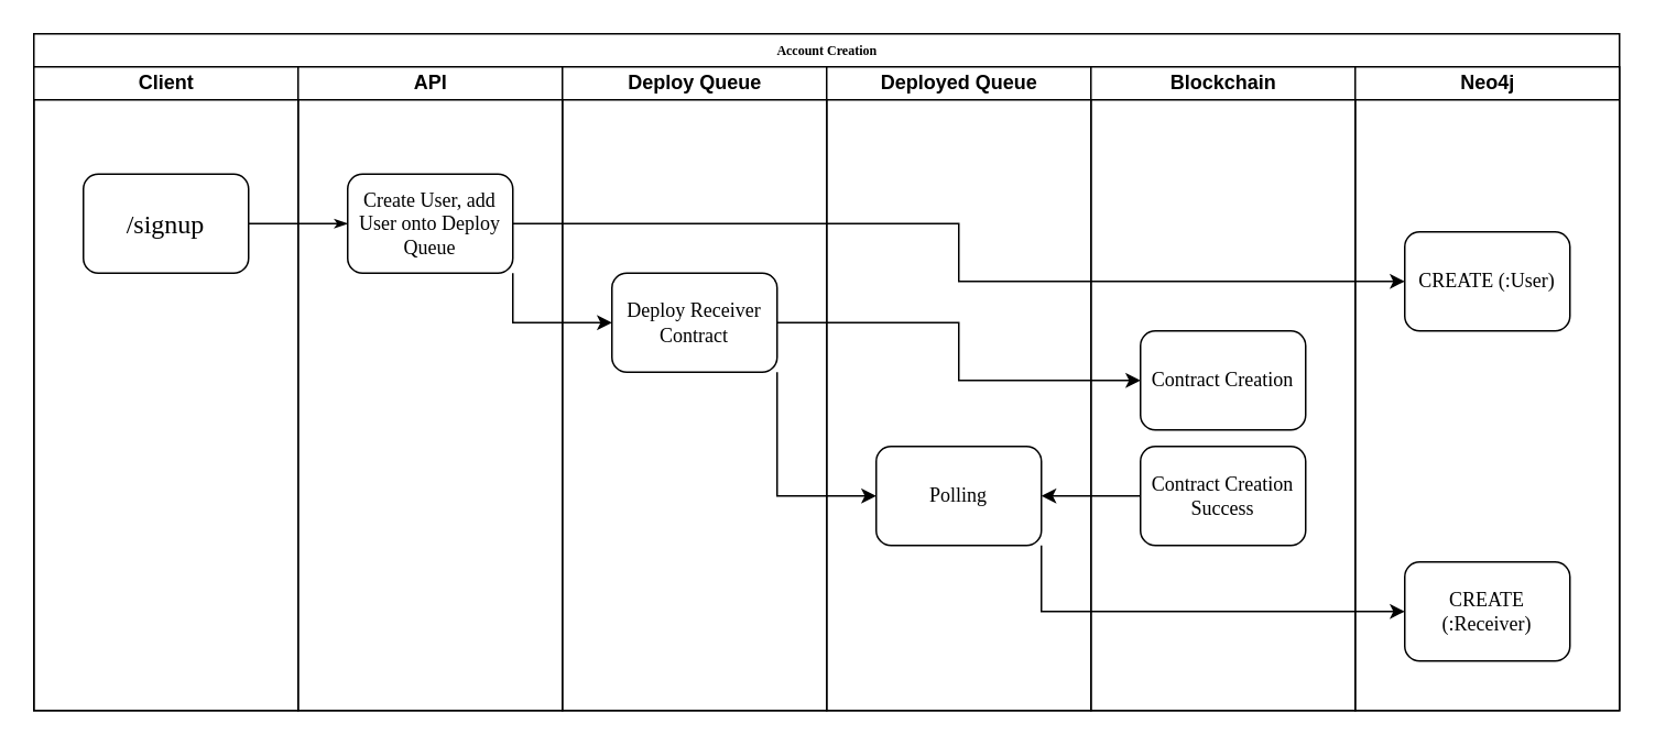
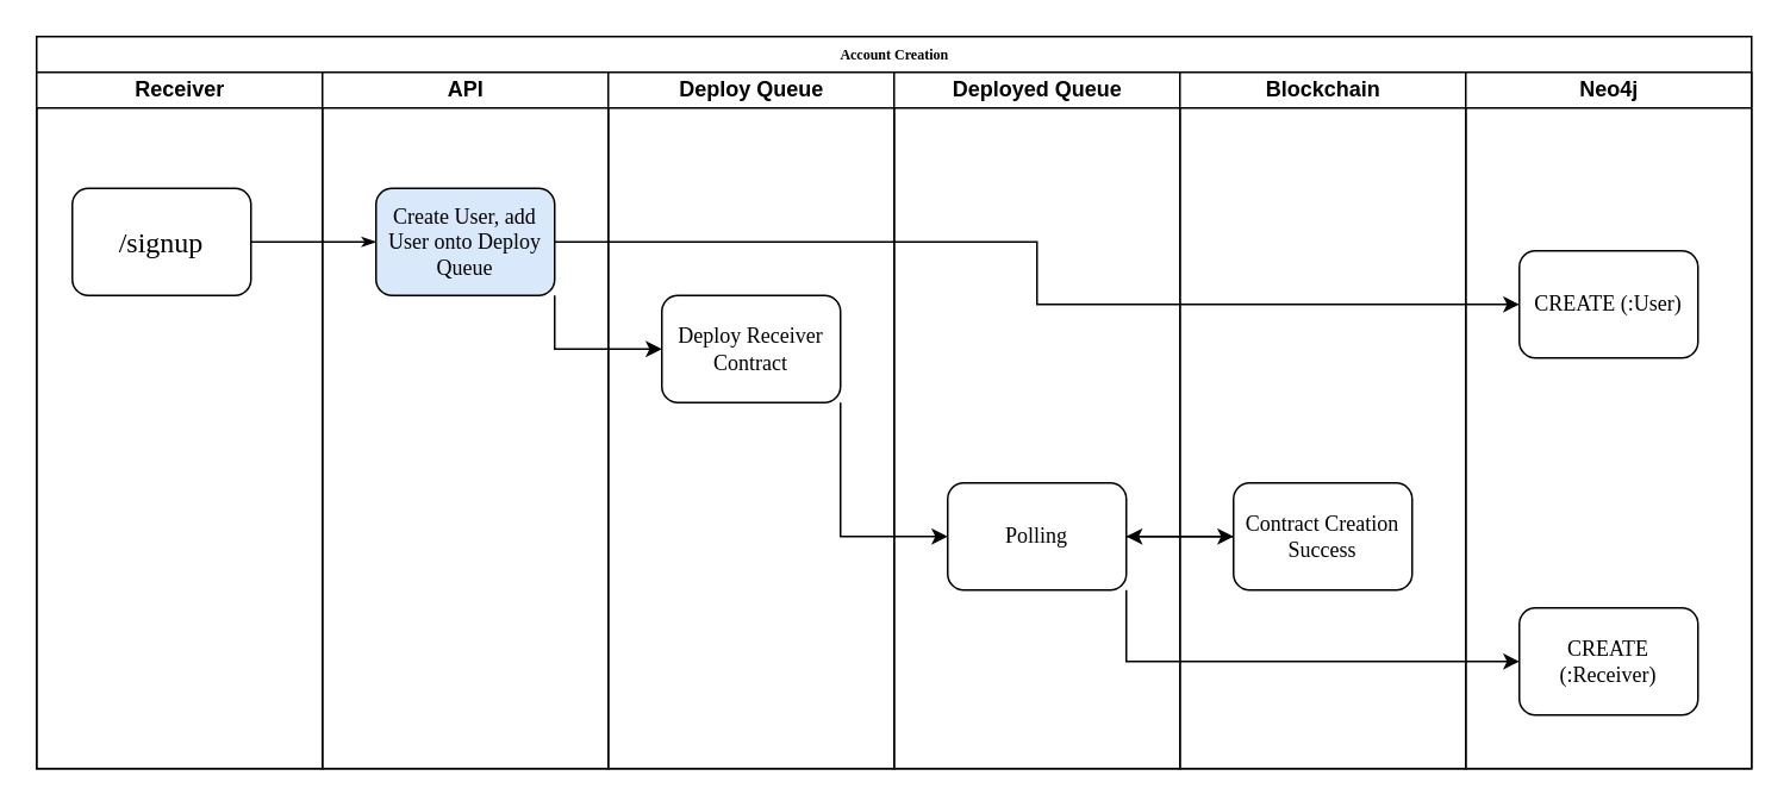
- <mxCell id="3" value="Client" style="swimlane;html=1;startSize=20;" parent="2" vertex="1"><mxGeometry y="20" width="160" height="390" as="geometry" /></mxCell>
+ <mxCell id="3" value="Receiver" style="swimlane;html=1;startSize=20;" parent="2" vertex="1"><mxGeometry y="20" width="160" height="390" as="geometry" /></mxCell>
- <mxCell id="4" value="&lt;span style=&quot;font-size: 16px&quot;&gt;/signup&lt;/span&gt;" style="rounded=1;whiteSpace=wrap;html=1;shadow=0;labelBackgroundColor=none;strokeWidth=1;fontFamily=Verdana;fontSize=8;align=center;" parent="3" vertex="1"><mxGeometry x="30" y="65" width="100" height="60" as="geometry" /></mxCell>
+ <mxCell id="4" value="&lt;span style=&quot;font-size: 16px&quot;&gt;/signup&lt;/span&gt;" style="rounded=1;whiteSpace=wrap;html=1;shadow=0;labelBackgroundColor=none;strokeWidth=1;fontFamily=Verdana;fontSize=8;align=center;" parent="3" vertex="1"><mxGeometry x="20" y="65" width="100" height="60" as="geometry" /></mxCell>
- <mxCell id="7" value="Create User, add User onto Deploy Queue" style="rounded=1;whiteSpace=wrap;html=1;shadow=0;labelBackgroundColor=none;strokeWidth=1;fontFamily=Verdana;fontSize=12;align=center;" parent="6" vertex="1"><mxGeometry x="30" y="65" width="100" height="60" as="geometry" /></mxCell>
+ <mxCell id="7" value="Create User, add User onto Deploy Queue" style="rounded=1;whiteSpace=wrap;html=1;shadow=0;labelBackgroundColor=none;strokeWidth=1;fontFamily=Verdana;fontSize=12;align=center;fillColor=#dae8fc;" parent="6" vertex="1"><mxGeometry x="30" y="65" width="100" height="60" as="geometry" /></mxCell>
- <mxCell id="19" style="edgeStyle=orthogonalEdgeStyle;rounded=0;orthogonalLoop=1;jettySize=auto;html=1;exitX=1;exitY=0.5;exitDx=0;exitDy=0;entryX=0;entryY=0.5;entryDx=0;entryDy=0;fontSize=12;" edge="1" parent="2" source="9" target="13"><mxGeometry relative="1" as="geometry" /></mxCell>
- <mxCell id="13" value="&lt;font style=&quot;font-size: 12px&quot;&gt;Contract Creation&lt;/font&gt;" style="rounded=1;whiteSpace=wrap;html=1;shadow=0;labelBackgroundColor=none;strokeWidth=1;fontFamily=Verdana;fontSize=8;align=center;" vertex="1" parent="12"><mxGeometry x="30" y="160" width="100" height="60" as="geometry" /></mxCell>
+ <mxCell id="20" style="edgeStyle=orthogonalEdgeStyle;rounded=0;orthogonalLoop=1;jettySize=auto;html=1;exitX=1;exitY=0.5;exitDx=0;exitDy=0;fontSize=12;" edge="1" parent="2" source="11" target="14"><mxGeometry relative="1" as="geometry"><Array as="points"><mxPoint x="610" y="280" /><mxPoint x="610" y="280" /></Array></mxGeometry></mxCell>
